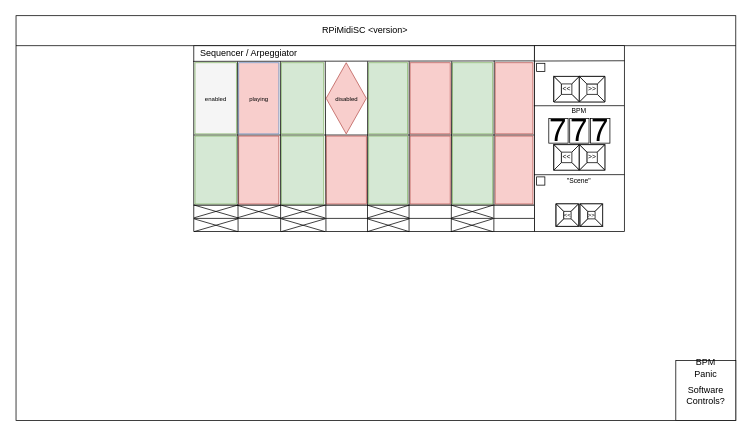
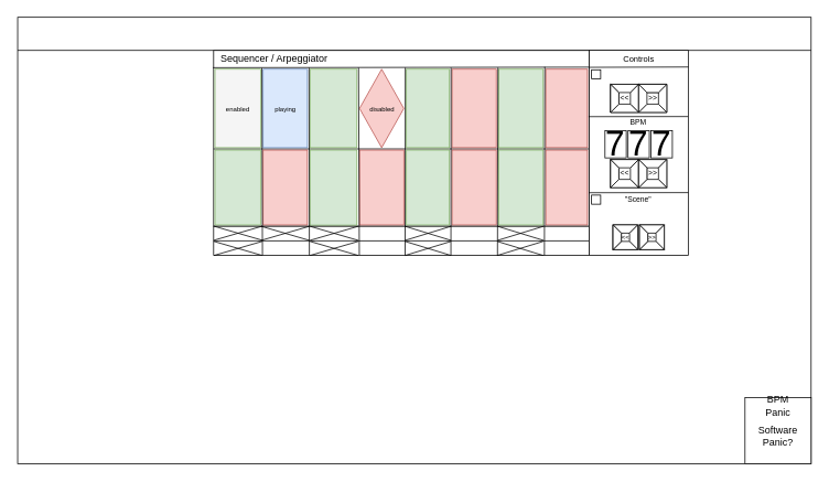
- <mxCell id="4" value="RPiMidiSC&amp;nbsp;&amp;lt;version&amp;gt;" style="text;html=1;align=center;verticalAlign=middle;resizable=0;points=[];autosize=1;" parent="1" vertex="1"><mxGeometry x="421" y="30" width="130" height="20" as="geometry" /></mxCell>
+ <mxCell id="47" value="Controls" style="text;html=1;align=center;verticalAlign=middle;resizable=0;points=[];autosize=1;strokeColor=none;fontSize=10;" parent="1" vertex="1"><mxGeometry x="747.24" y="60" width="50" height="20" as="geometry" /></mxCell>
- <mxCell id="12" value="&lt;font style=&quot;font-size: 8px&quot;&gt;playing&lt;/font&gt;" style="rounded=0;whiteSpace=wrap;html=1;shadow=0;fillColor=#f8cecc;strokeColor=#6c8ebf;" parent="6" vertex="1"><mxGeometry x="59.885" y="22.67" width="53.581" height="94.917" as="geometry" /></mxCell>
+ <mxCell id="12" value="&lt;font style=&quot;font-size: 8px&quot;&gt;playing&lt;/font&gt;" style="rounded=0;whiteSpace=wrap;html=1;shadow=0;fillColor=#dae8fc;strokeColor=#6c8ebf;" parent="6" vertex="1"><mxGeometry x="59.885" y="22.67" width="53.581" height="94.917" as="geometry" /></mxCell>
- <mxCell id="67" value="&lt;br&gt;Software&lt;br&gt;Controls?" style="whiteSpace=wrap;html=1;aspect=fixed;" vertex="1" parent="1"><mxGeometry x="900.88" y="480" width="80" height="80" as="geometry" /></mxCell>
+ <mxCell id="67" value="&lt;br&gt;Software&lt;br&gt;Panic?" style="whiteSpace=wrap;html=1;aspect=fixed;" vertex="1" parent="1"><mxGeometry x="900.88" y="480" width="80" height="80" as="geometry" /></mxCell>
